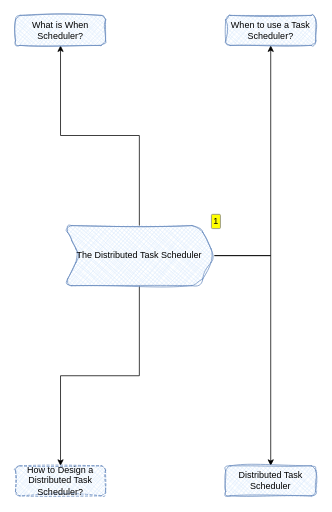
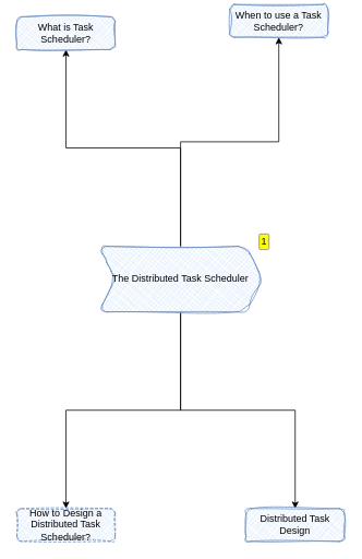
- <mxCell id="7" value="What is When Scheduler?" style="whiteSpace=wrap;html=1;fillColor=#dae8fc;strokeColor=#6c8ebf;sketch=1;curveFitting=1;jiggle=2;shadow=0;rounded=1;fillStyle=cross-hatch;" vertex="1" parent="1"><mxGeometry x="20" y="20" width="120" height="40" as="geometry" /></mxCell>
+ <mxCell id="7" value="What is Task Scheduler?" style="whiteSpace=wrap;html=1;fillColor=#dae8fc;strokeColor=#6c8ebf;sketch=1;curveFitting=1;jiggle=2;shadow=0;rounded=1;fillStyle=cross-hatch;" vertex="1" parent="1"><mxGeometry x="20" y="20" width="120" height="40" as="geometry" /></mxCell>
- <mxCell id="8" value="When to use a Task Scheduler?" style="whiteSpace=wrap;html=1;fillColor=#dae8fc;strokeColor=#6c8ebf;sketch=1;curveFitting=1;jiggle=2;shadow=0;rounded=1;fillStyle=cross-hatch;" vertex="1" parent="1"><mxGeometry x="300" y="20" width="120" height="40" as="geometry" /></mxCell>
+ <mxCell id="8" value="When to use a Task Scheduler?" style="whiteSpace=wrap;html=1;fillColor=#dae8fc;strokeColor=#6c8ebf;sketch=1;curveFitting=1;jiggle=2;shadow=0;rounded=1;fillStyle=cross-hatch;" vertex="1" parent="1"><mxGeometry x="280" y="5" width="120" height="40" as="geometry" /></mxCell>
- <mxCell id="6" value="The Distributed Task Scheduler" style="shape=step;perimeter=stepPerimeter;whiteSpace=wrap;html=1;fixedSize=1;sketch=1;curveFitting=1;jiggle=2;shadow=0;rounded=1;fillStyle=cross-hatch;fillColor=#dae8fc;strokeColor=#6c8ebf;treeFolding=1;treeMoving=1;enumerate=1;" vertex="1" parent="1"><mxGeometry x="85" y="300" width="200" height="80" as="geometry" /></mxCell>
+ <mxCell id="6" value="The Distributed Task Scheduler" style="shape=step;perimeter=stepPerimeter;whiteSpace=wrap;html=1;fixedSize=1;sketch=1;curveFitting=1;jiggle=2;shadow=0;rounded=1;fillStyle=cross-hatch;fillColor=#dae8fc;strokeColor=#6c8ebf;treeFolding=1;treeMoving=1;enumerate=1;" vertex="1" parent="1"><mxGeometry y="300" width="200" height="80" as="geometry" x="120" /></mxCell>
- <mxCell id="9" value="Distributed Task Scheduler" style="whiteSpace=wrap;html=1;fillColor=#dae8fc;strokeColor=#6c8ebf;sketch=1;curveFitting=1;jiggle=2;shadow=0;rounded=1;fillStyle=cross-hatch;" vertex="1" parent="1"><mxGeometry x="300" y="620" width="120" height="40" as="geometry" /></mxCell>
+ <mxCell id="9" value="Distributed Task Design" style="whiteSpace=wrap;html=1;fillColor=#dae8fc;strokeColor=#6c8ebf;sketch=1;curveFitting=1;jiggle=2;shadow=0;rounded=1;fillStyle=cross-hatch;" vertex="1" parent="1"><mxGeometry x="300" y="620" width="120" height="40" as="geometry" /></mxCell>
